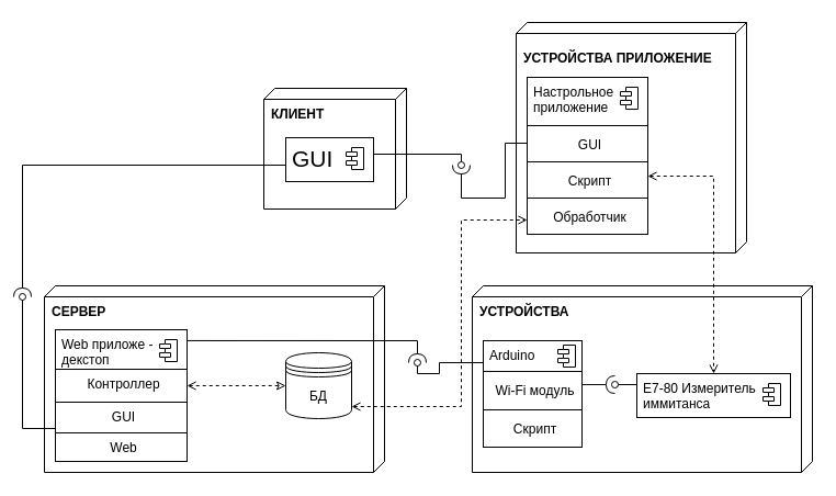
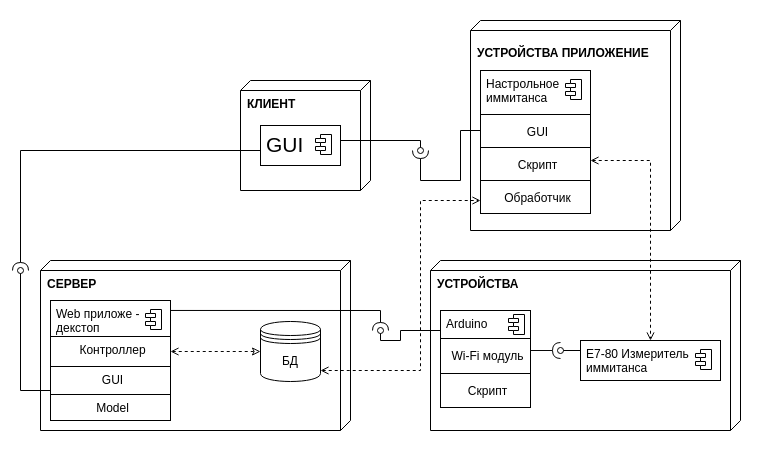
- <mxCell id="54" value="Настрольное&lt;br&gt;приложение" style="html=1;align=left;spacingLeft=4;verticalAlign=top;strokeColor=none;fillColor=none;labelBackgroundColor=none;fontSize=12;fontColor=default;" vertex="1" parent="53"><mxGeometry width="110" height="40" as="geometry" /></mxCell>
+ <mxCell id="54" value="Настрольное&lt;br&gt;иммитанса" style="html=1;align=left;spacingLeft=4;verticalAlign=top;strokeColor=none;fillColor=none;labelBackgroundColor=none;fontSize=12;fontColor=default;" vertex="1" parent="53"><mxGeometry width="110" height="40" as="geometry" /></mxCell>
- <mxCell id="27" value="Web" style="html=1;align=center;spacingLeft=4;verticalAlign=top;strokeColor=none;fillColor=none;" vertex="1" parent="20"><mxGeometry y="94" width="120" height="26" as="geometry" /></mxCell>
+ <mxCell id="27" value="Model" style="html=1;align=center;spacingLeft=4;verticalAlign=top;strokeColor=none;fillColor=none;" vertex="1" parent="20"><mxGeometry y="94" width="120" height="26" as="geometry" /></mxCell>
